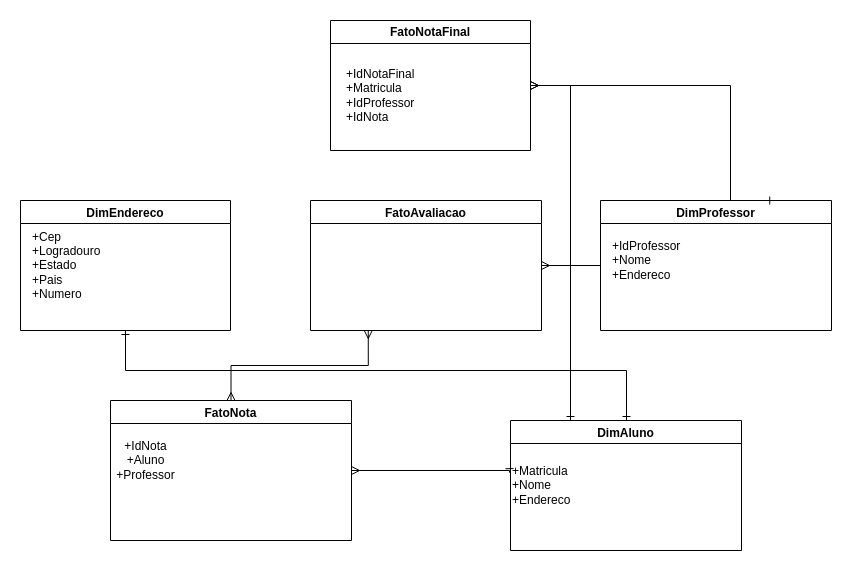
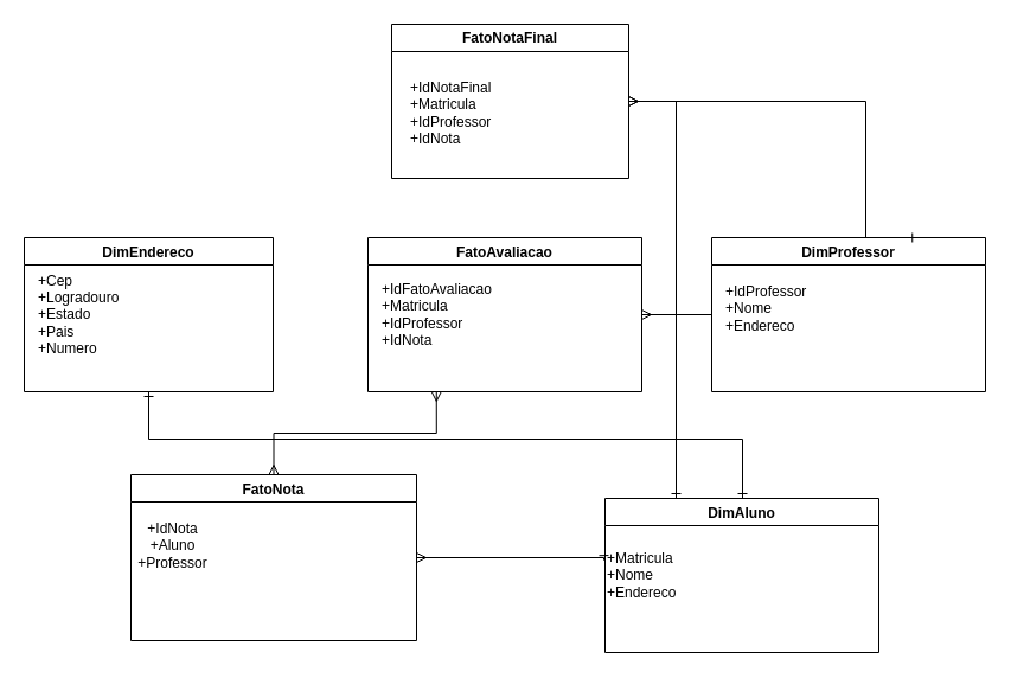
+ <mxCell id="5" value="+IdFatoAvaliacao&lt;br style=&quot;border-color: var(--border-color);&quot;&gt;&lt;span style=&quot;&quot;&gt;+Matricula&lt;/span&gt;&lt;br style=&quot;border-color: var(--border-color);&quot;&gt;&lt;span style=&quot;&quot;&gt;+IdProfessor&lt;/span&gt;&lt;br style=&quot;border-color: var(--border-color);&quot;&gt;&lt;span style=&quot;&quot;&gt;+IdNota&lt;/span&gt;" style="text;html=1;align=left;verticalAlign=middle;resizable=0;points=[];autosize=1;strokeColor=none;fillColor=none;" vertex="1" parent="4"><mxGeometry x="10" y="30" width="120" height="70" as="geometry" /></mxCell>
